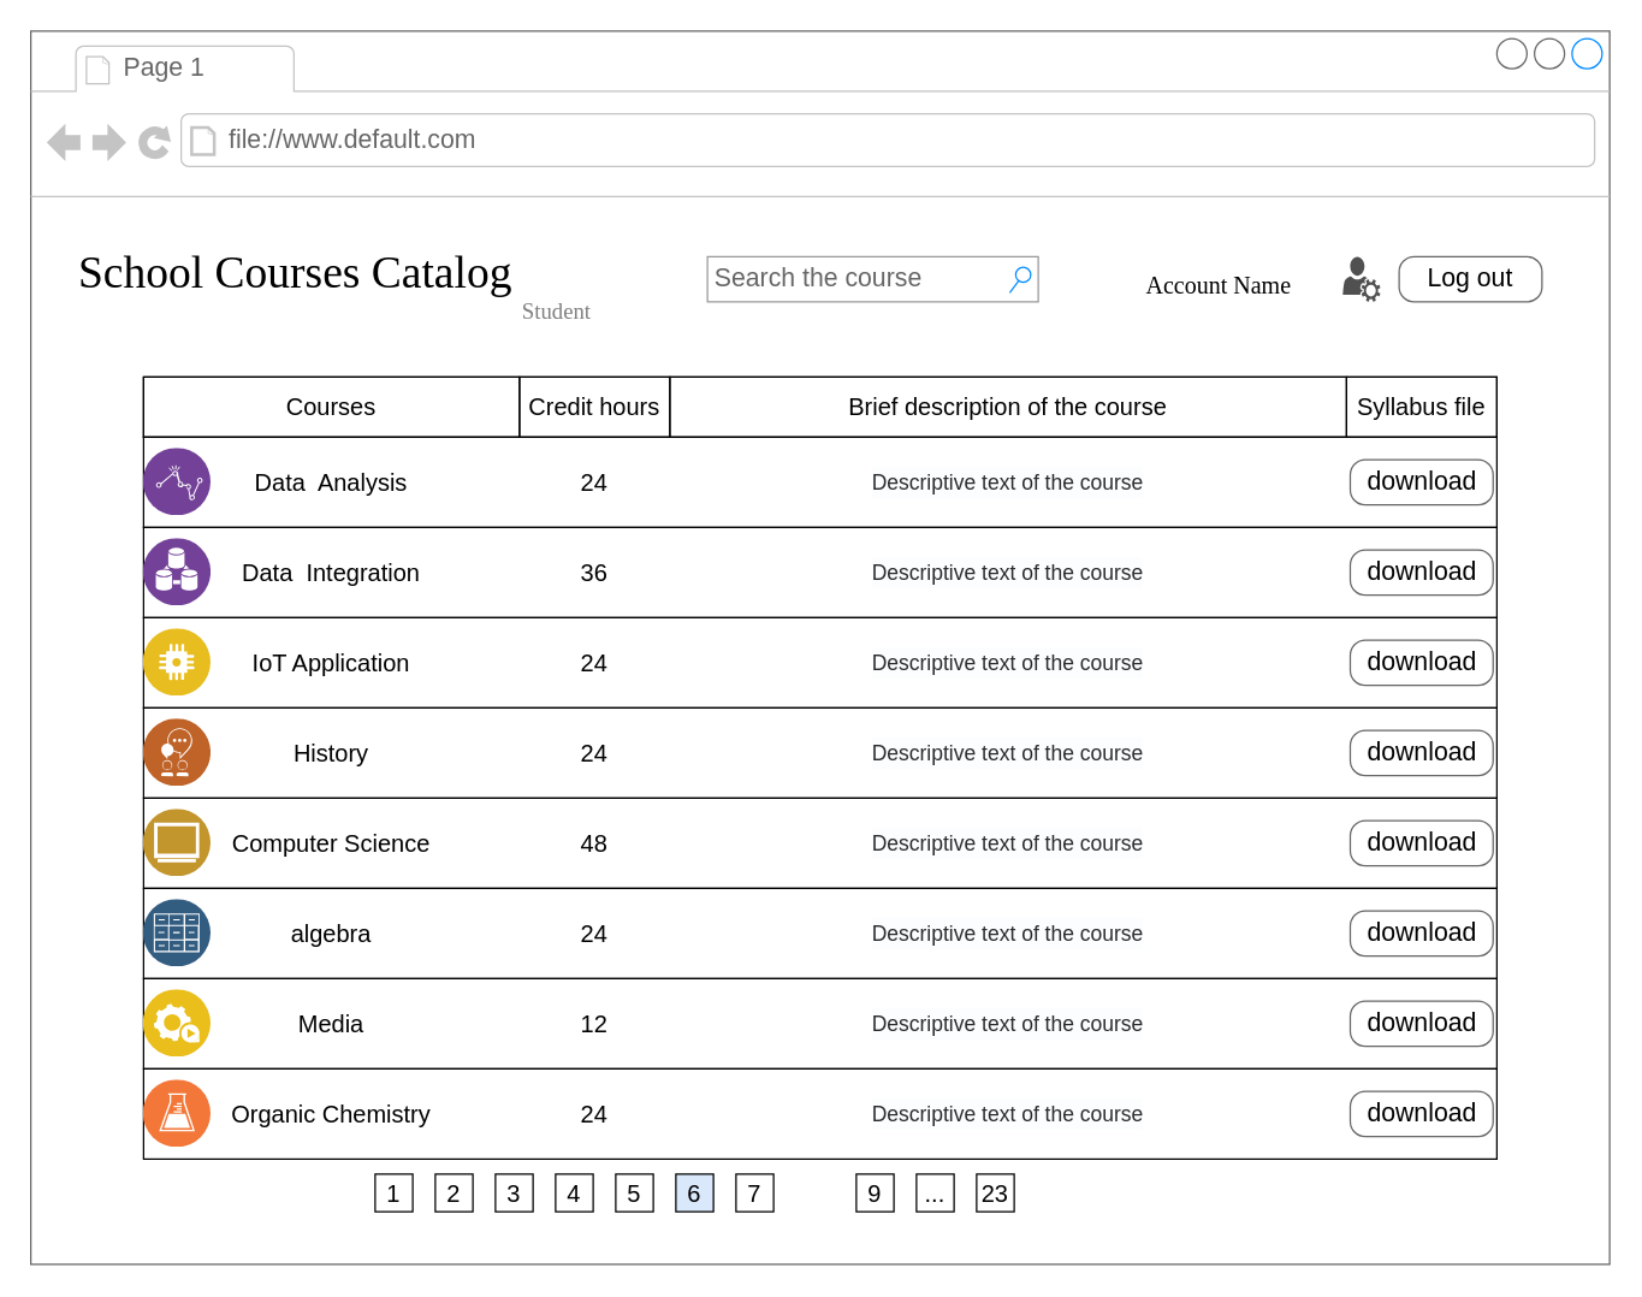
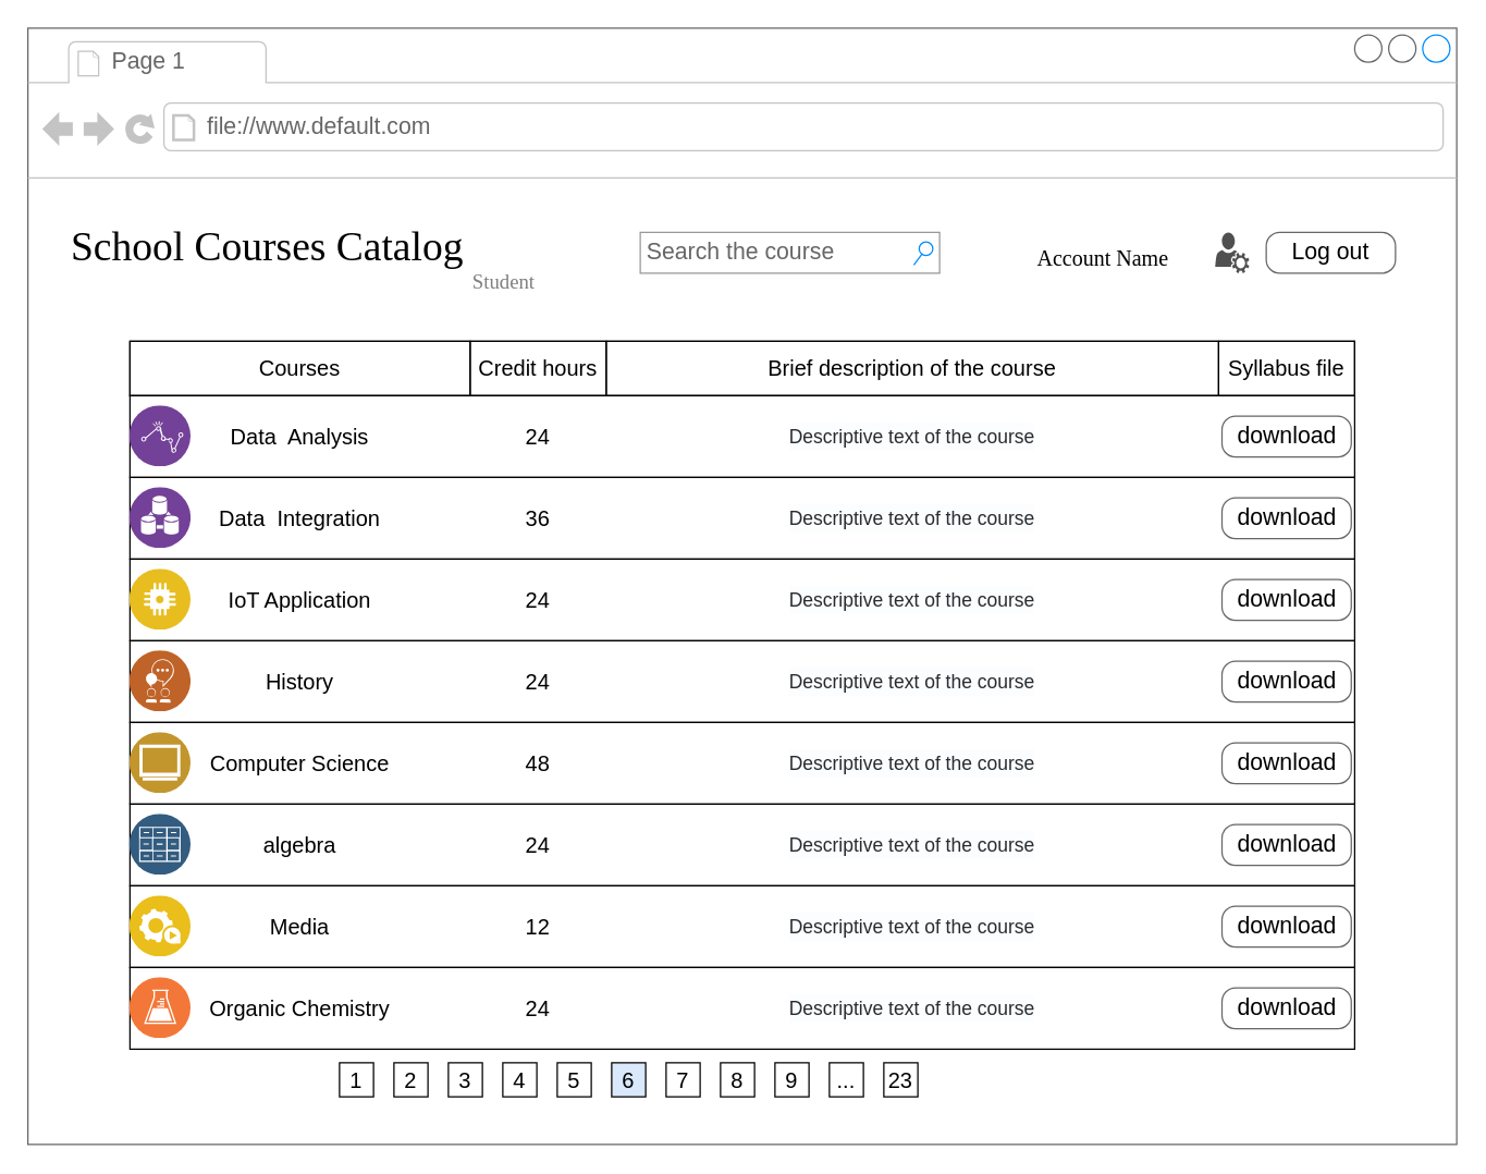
+ <mxCell id="77" value="8" style="rounded=0;whiteSpace=wrap;html=1;fontSize=16;fontColor=#000000;strokeColor=default;aspect=fixed;" vertex="1" parent="2"><mxGeometry x="509" y="760" width="25" height="25" as="geometry" /></mxCell>
